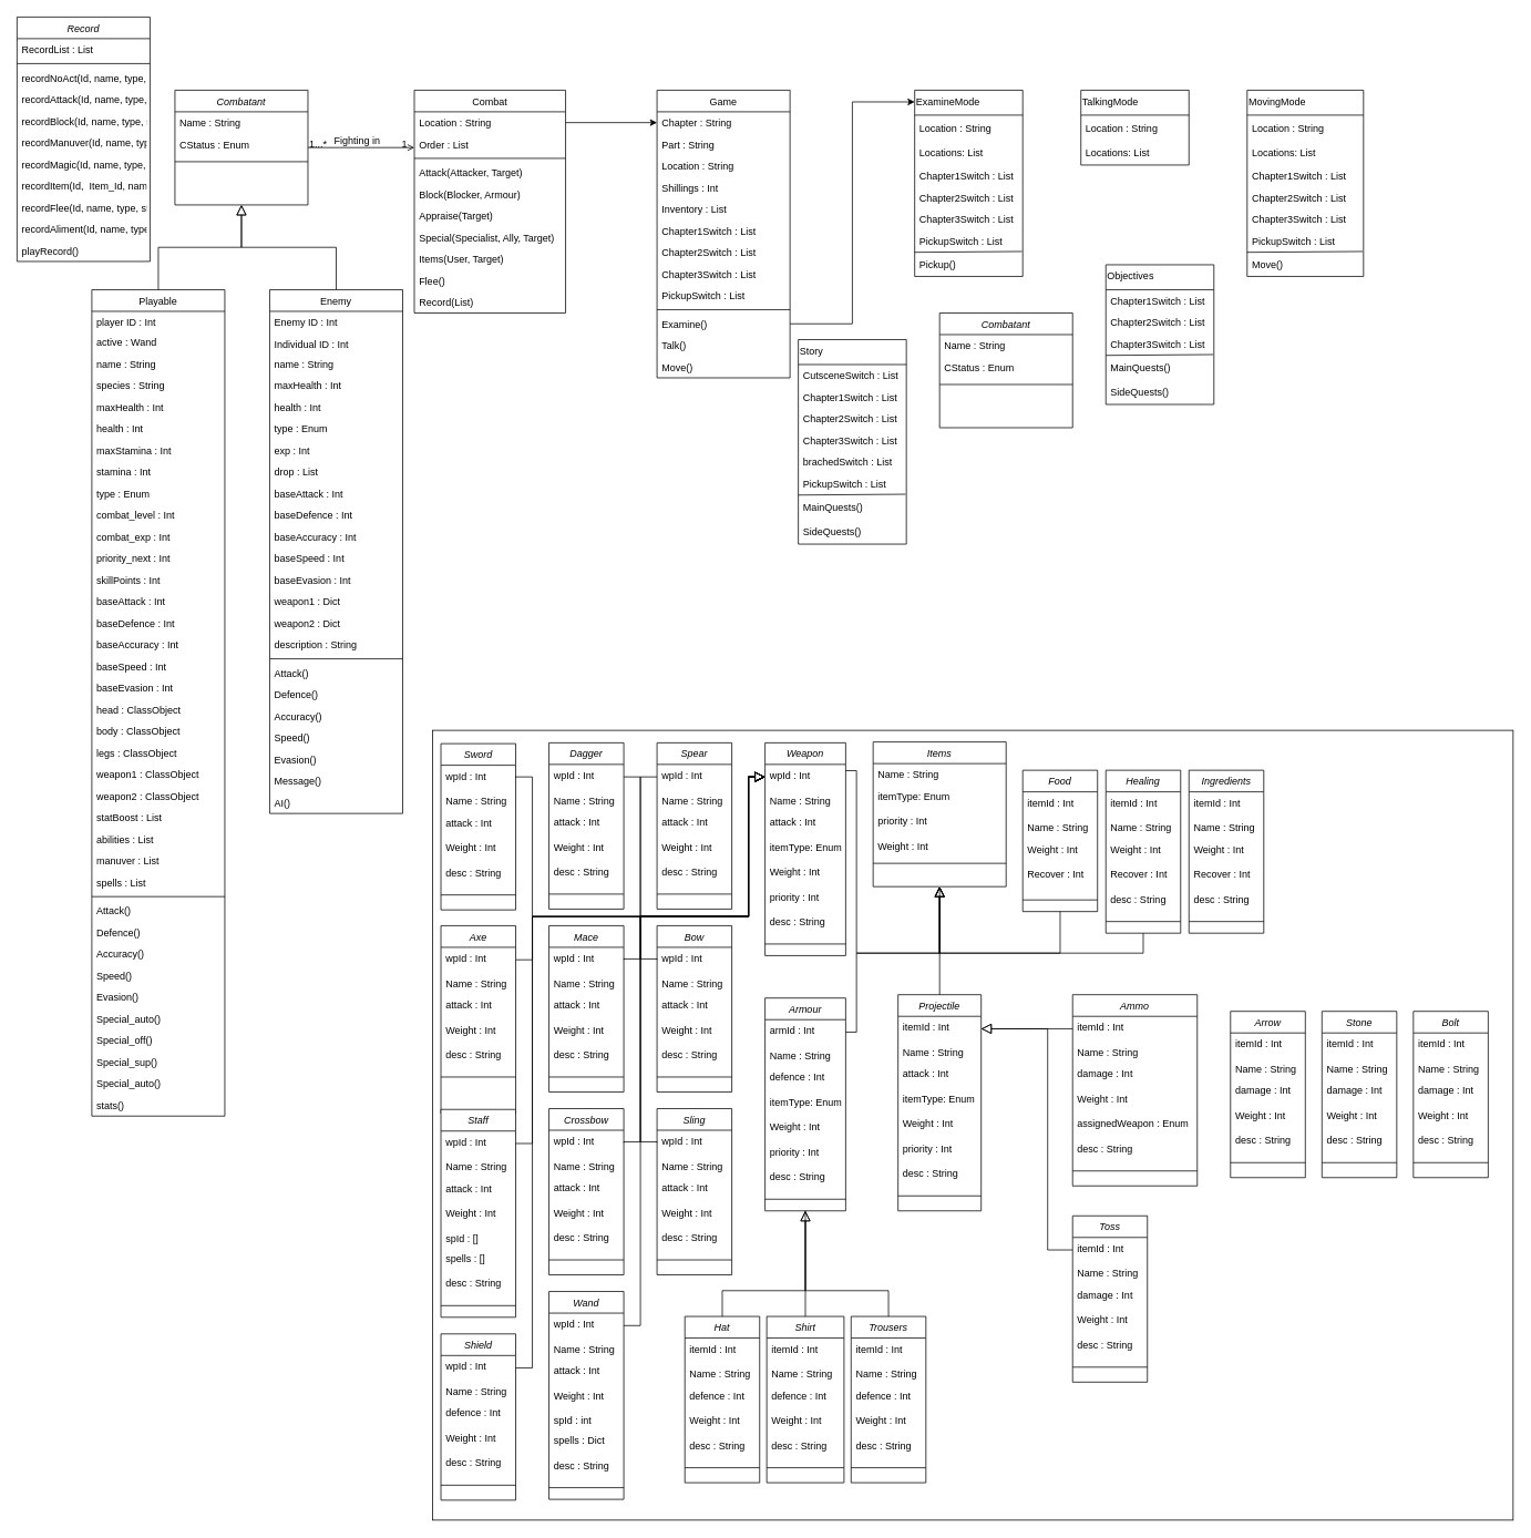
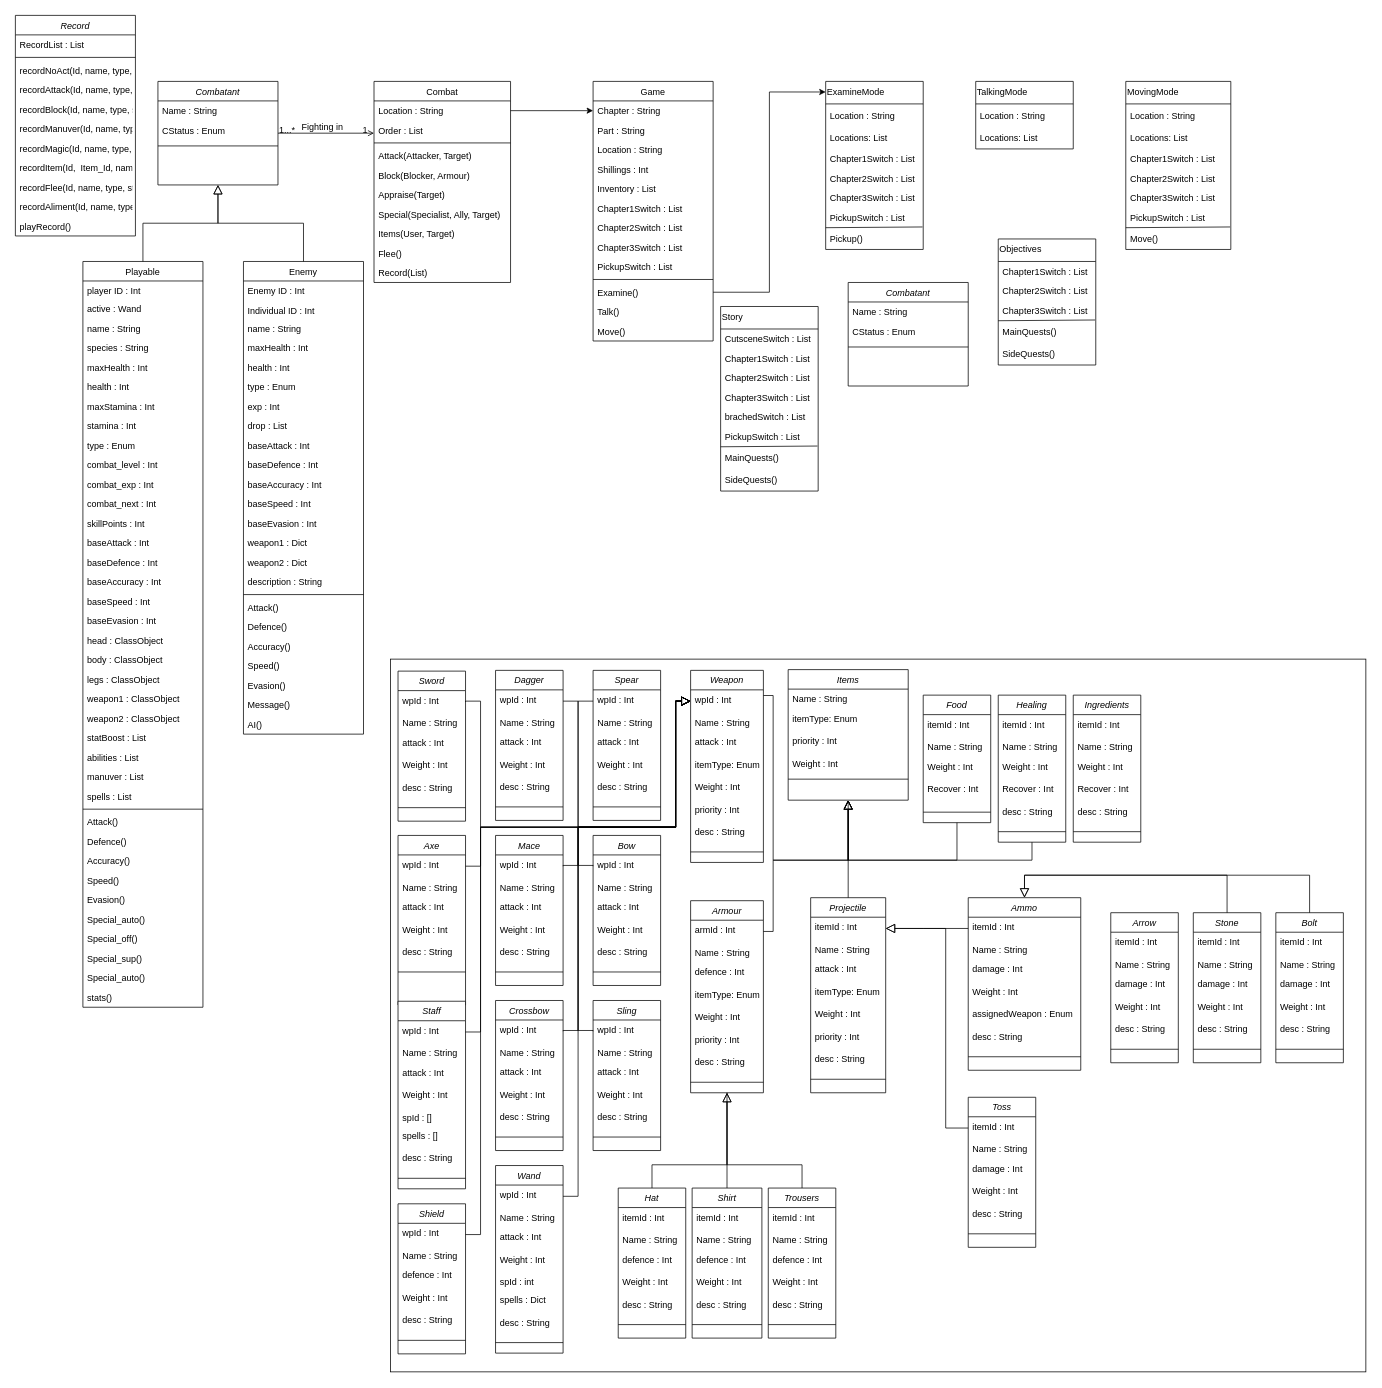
- <mxCell id="18" value="priority_next : Int" style="text;align=left;verticalAlign=top;spacingLeft=4;spacingRight=4;overflow=hidden;rotatable=0;points=[[0,0.5],[1,0.5]];portConstraint=eastwest;rounded=0;shadow=0;html=0;" parent="6" vertex="1"><mxGeometry y="310" width="160" height="26" as="geometry" /></mxCell>
+ <mxCell id="18" value="combat_next : Int" style="text;align=left;verticalAlign=top;spacingLeft=4;spacingRight=4;overflow=hidden;rotatable=0;points=[[0,0.5],[1,0.5]];portConstraint=eastwest;rounded=0;shadow=0;html=0;" parent="6" vertex="1"><mxGeometry y="310" width="160" height="26" as="geometry" /></mxCell>
+ <mxCell id="226" style="edgeStyle=orthogonalEdgeStyle;rounded=0;orthogonalLoop=1;jettySize=auto;html=1;endArrow=block;endFill=0;endSize=10;exitX=0.5;exitY=0;exitDx=0;exitDy=0;entryX=0.5;entryY=0;entryDx=0;entryDy=0;" parent="147" source="212" target="197" edge="1"><mxGeometry relative="1" as="geometry"><mxPoint x="1350" y="554" as="sourcePoint" /><mxPoint x="840" y="324" as="targetPoint" /><Array as="points"><mxPoint x="1225" y="288" /><mxPoint x="845" y="288" /></Array></mxGeometry></mxCell>
+ <mxCell id="227" style="edgeStyle=orthogonalEdgeStyle;rounded=0;orthogonalLoop=1;jettySize=auto;html=1;endArrow=block;endFill=0;endSize=10;exitX=0.5;exitY=0;exitDx=0;exitDy=0;entryX=0.5;entryY=0;entryDx=0;entryDy=0;" parent="147" source="219" target="197" edge="1"><mxGeometry relative="1" as="geometry"><mxPoint x="1230" y="266" as="sourcePoint" /><mxPoint x="1010" y="298" as="targetPoint" /><Array as="points"><mxPoint x="1115" y="288" /><mxPoint x="845" y="288" /></Array></mxGeometry></mxCell>
